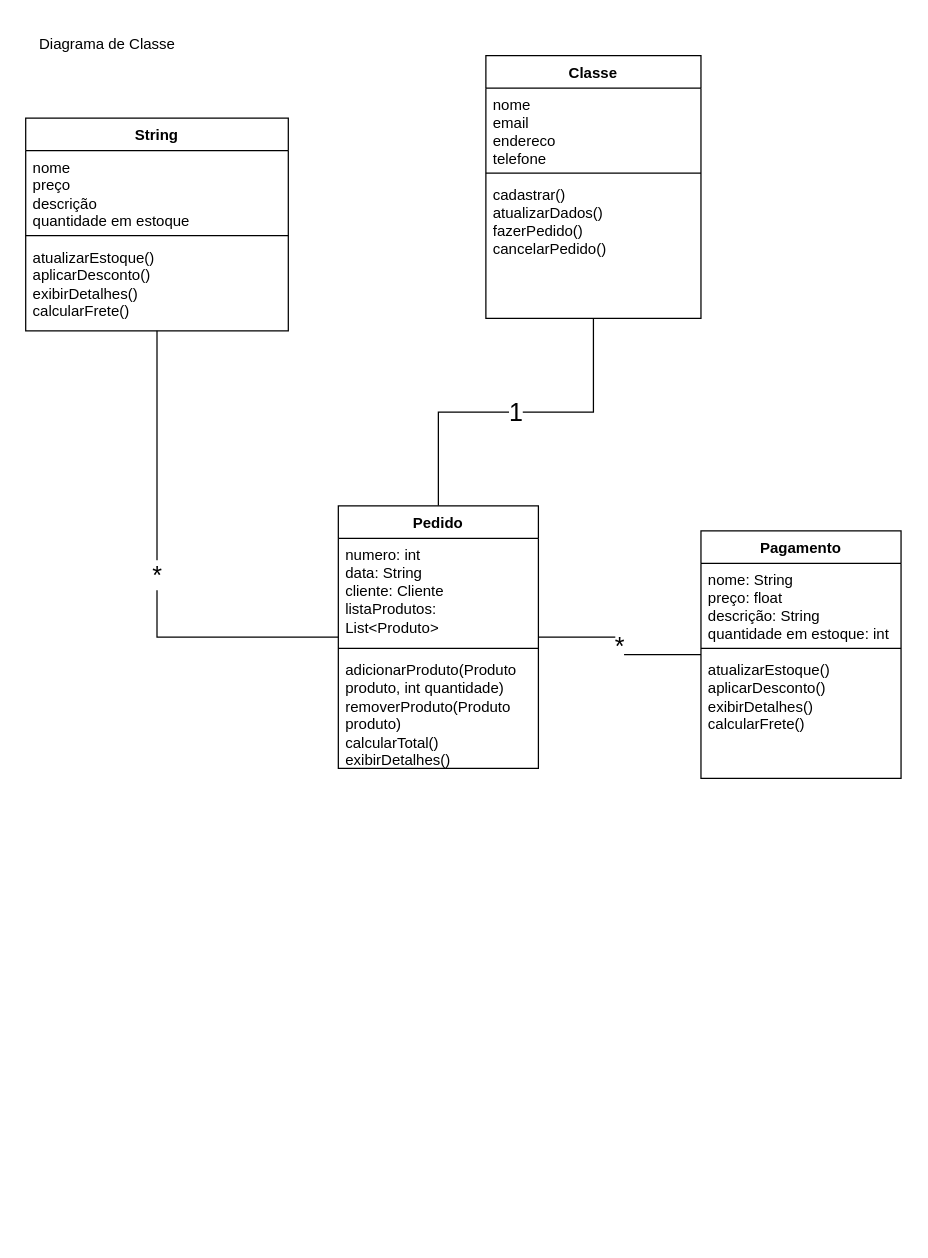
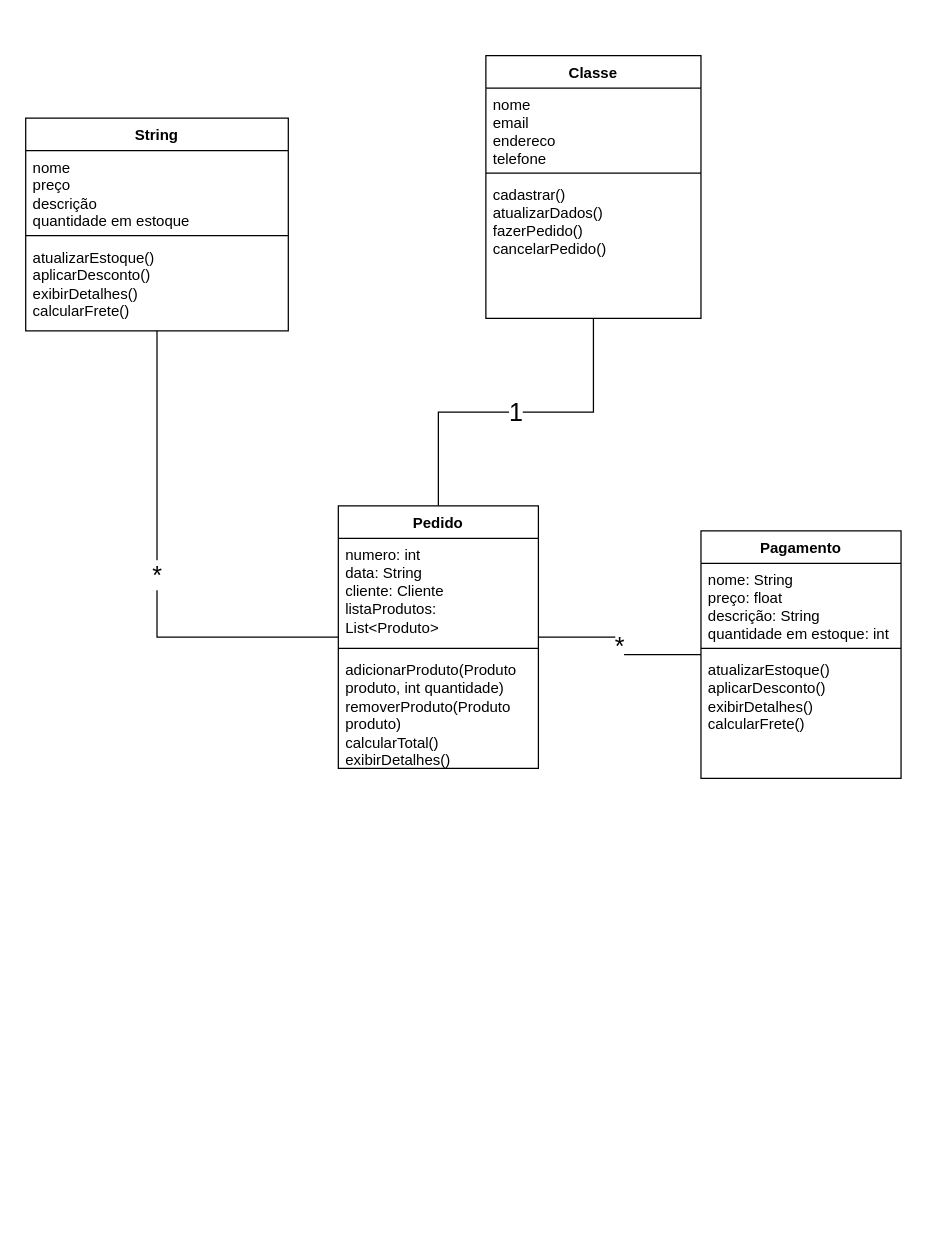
- <mxCell id="29" value="Diagrama de Classe" style="text;html=1;align=center;verticalAlign=middle;resizable=0;points=[];autosize=1;strokeColor=none;fillColor=none;" parent="1" vertex="1"><mxGeometry x="20" y="20" width="130" height="30" as="geometry" /></mxCell>
